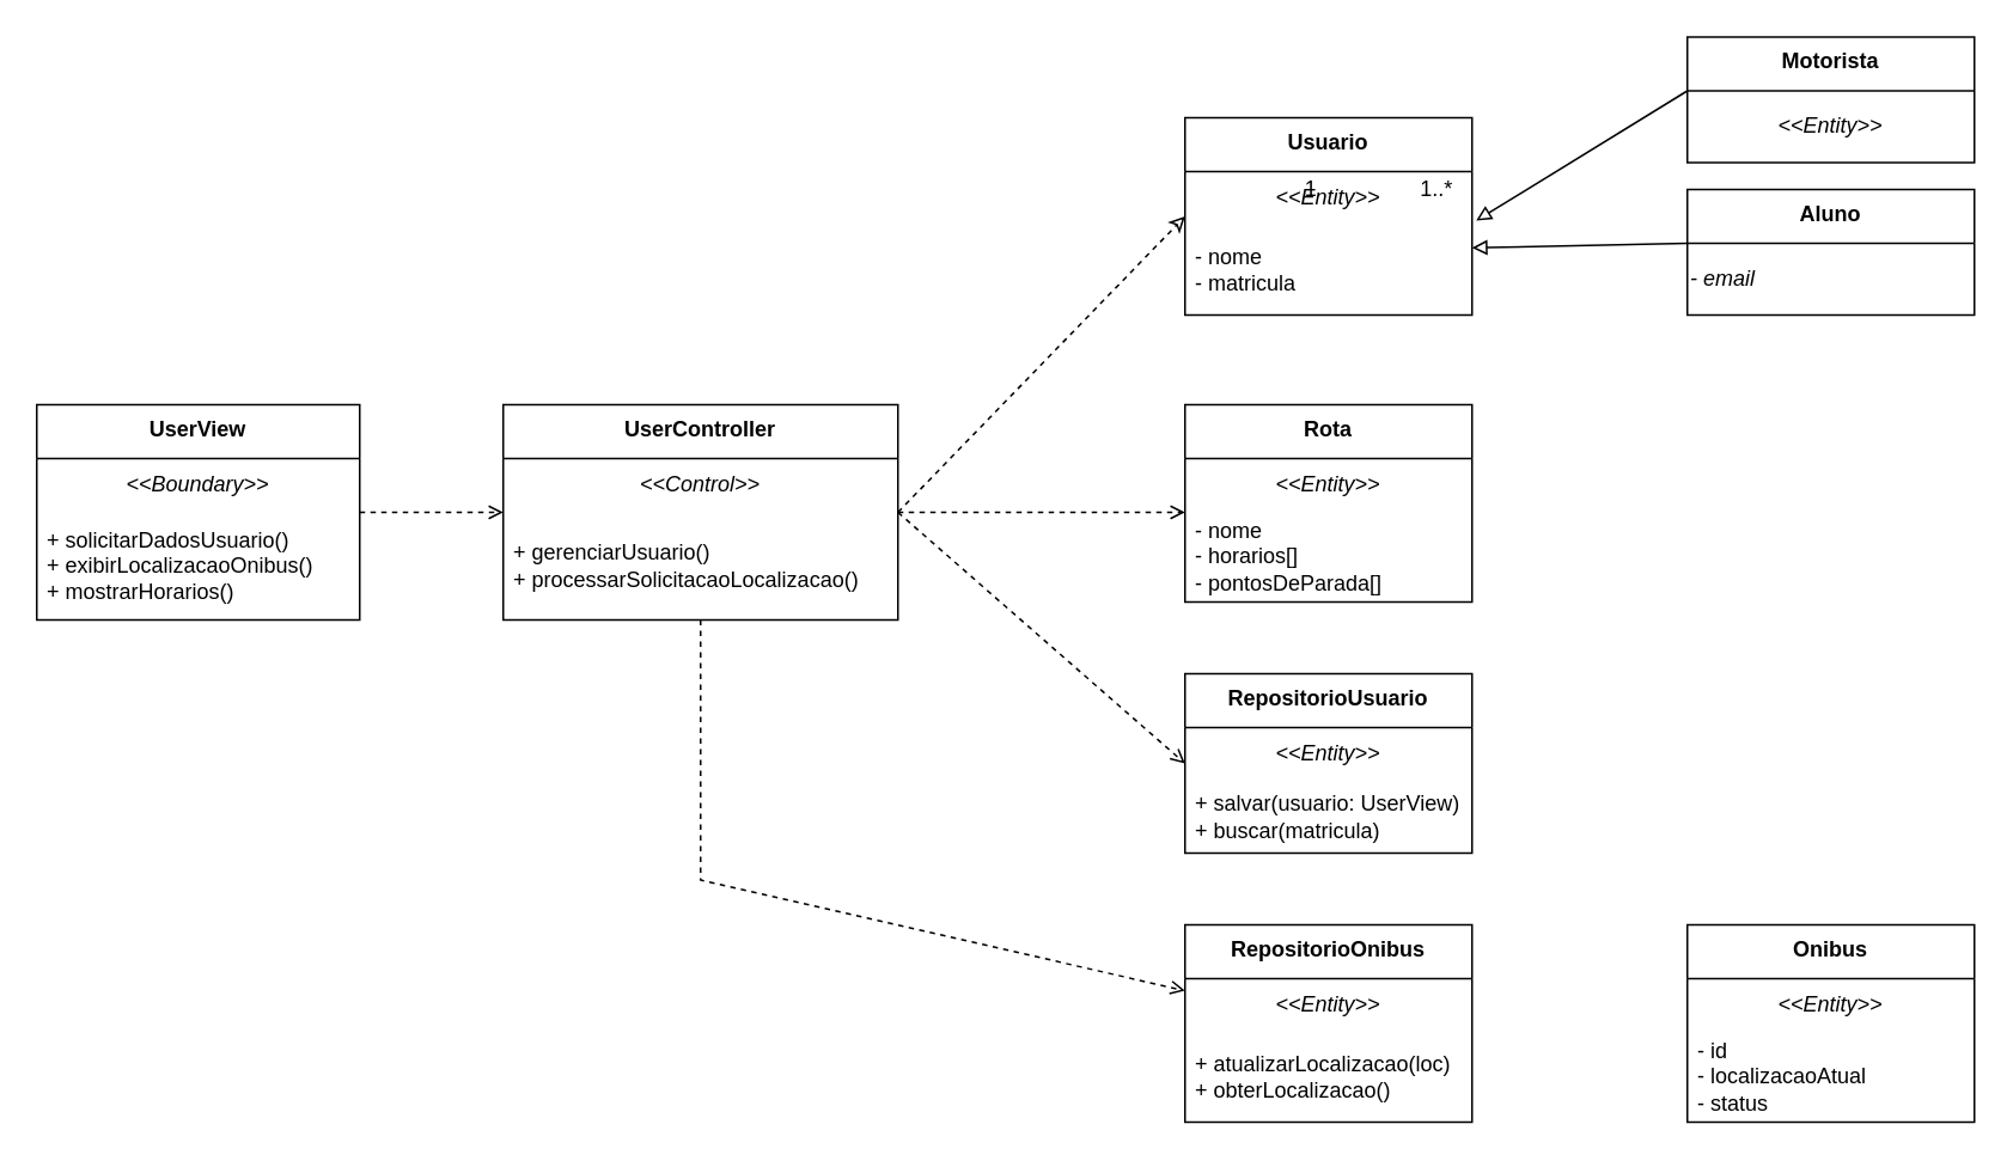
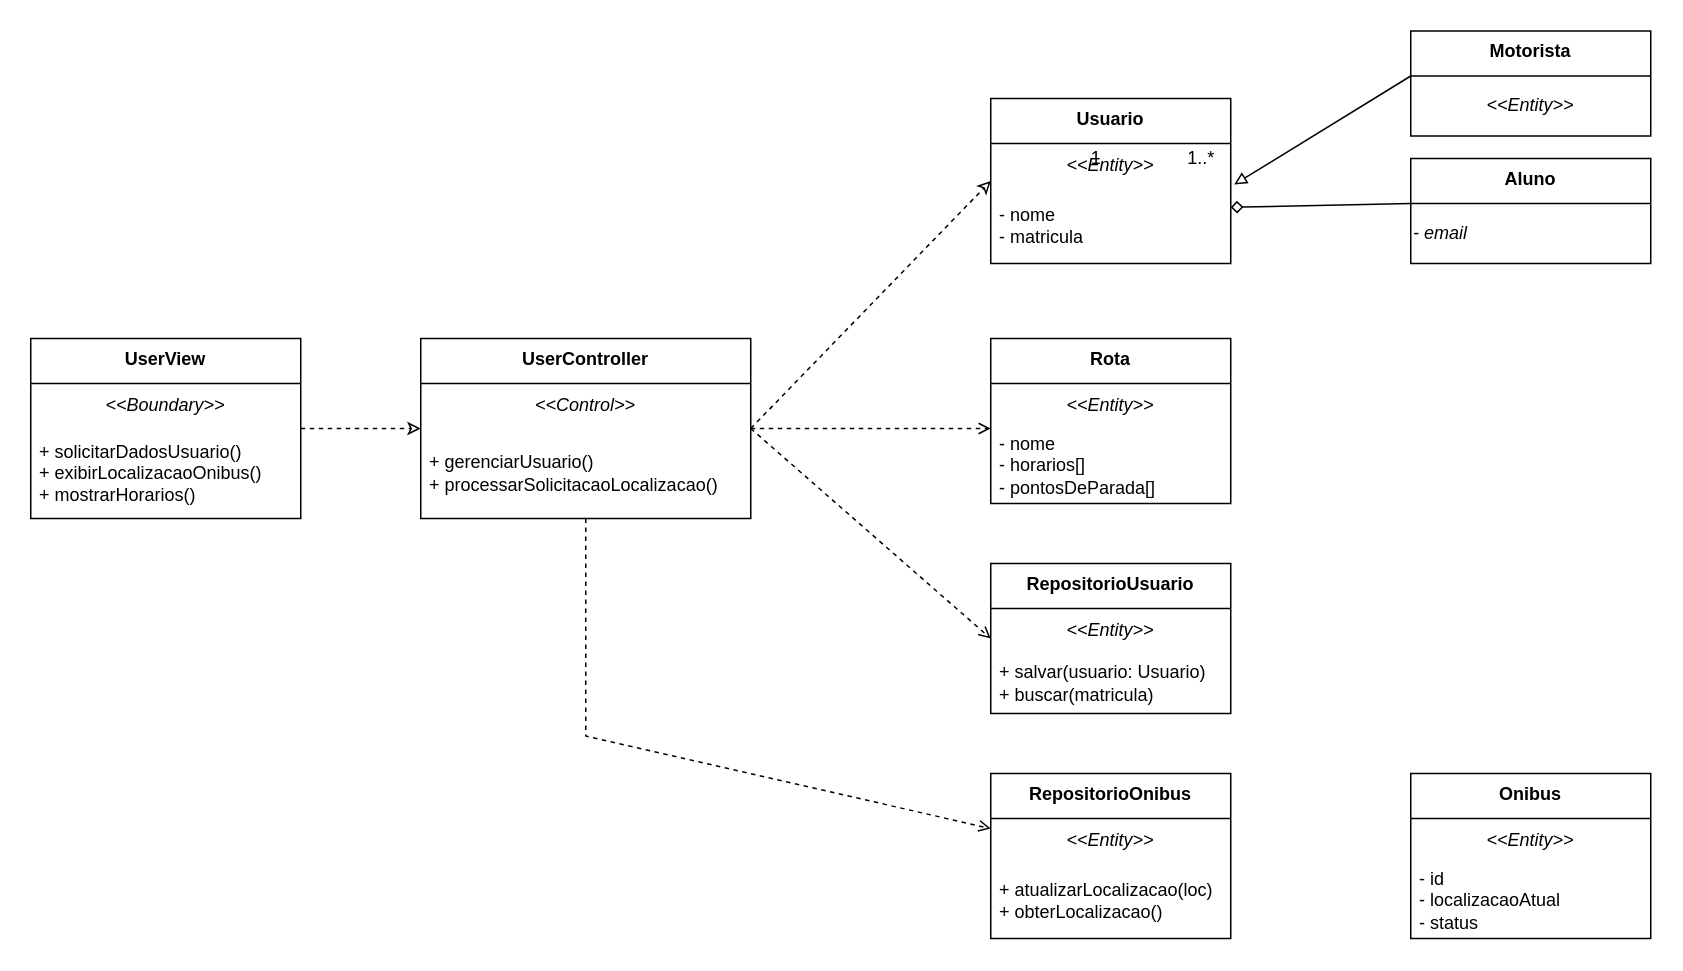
- <mxCell id="33" style="endArrow=block;endFill=0;html=1;rounded=0;exitX=0;exitY=0;exitDx=0;exitDy=0;entryX=1;entryY=0.25;entryDx=0;entryDy=0;" parent="1" source="12" target="10" edge="1"><mxGeometry relative="1" as="geometry"><mxPoint x="830" y="155" as="targetPoint" /></mxGeometry></mxCell>
+ <mxCell id="33" style="endArrow=diamond;endFill=0;html=1;rounded=0;exitX=0;exitY=0;exitDx=0;exitDy=0;entryX=1;entryY=0.25;entryDx=0;entryDy=0;" parent="1" source="12" target="10" edge="1"><mxGeometry relative="1" as="geometry"><mxPoint x="830" y="155" as="targetPoint" /></mxGeometry></mxCell>
- <mxCell id="27" style="endArrow=open;endFill=0;dashed=1;html=1;rounded=0;exitX=1;exitY=0.5;exitDx=0;exitDy=0;entryX=0;entryY=0.5;entryDx=0;entryDy=0;" parent="1" source="2" target="5" edge="1"><mxGeometry relative="1" as="geometry" /></mxCell>
+ <mxCell id="27" style="endArrow=classic;endFill=0;dashed=1;html=1;rounded=0;exitX=1;exitY=0.5;exitDx=0;exitDy=0;entryX=0;entryY=0.5;entryDx=0;entryDy=0;" parent="1" source="2" target="5" edge="1"><mxGeometry relative="1" as="geometry" /></mxCell>
- <mxCell id="23" value="+ salvar(usuario: UserView)&lt;br&gt;+ buscar(matricula)" style="text;html=1;strokeColor=none;fillColor=none;align=left;verticalAlign=middle;whiteSpace=wrap;rounded=0;spacingLeft=4;" parent="21" vertex="1"><mxGeometry y="60" width="160" height="40" as="geometry" /></mxCell>
+ <mxCell id="23" value="+ salvar(usuario: Usuario)&lt;br&gt;+ buscar(matricula)" style="text;html=1;strokeColor=none;fillColor=none;align=left;verticalAlign=middle;whiteSpace=wrap;rounded=0;spacingLeft=4;" parent="21" vertex="1"><mxGeometry y="60" width="160" height="40" as="geometry" /></mxCell>
